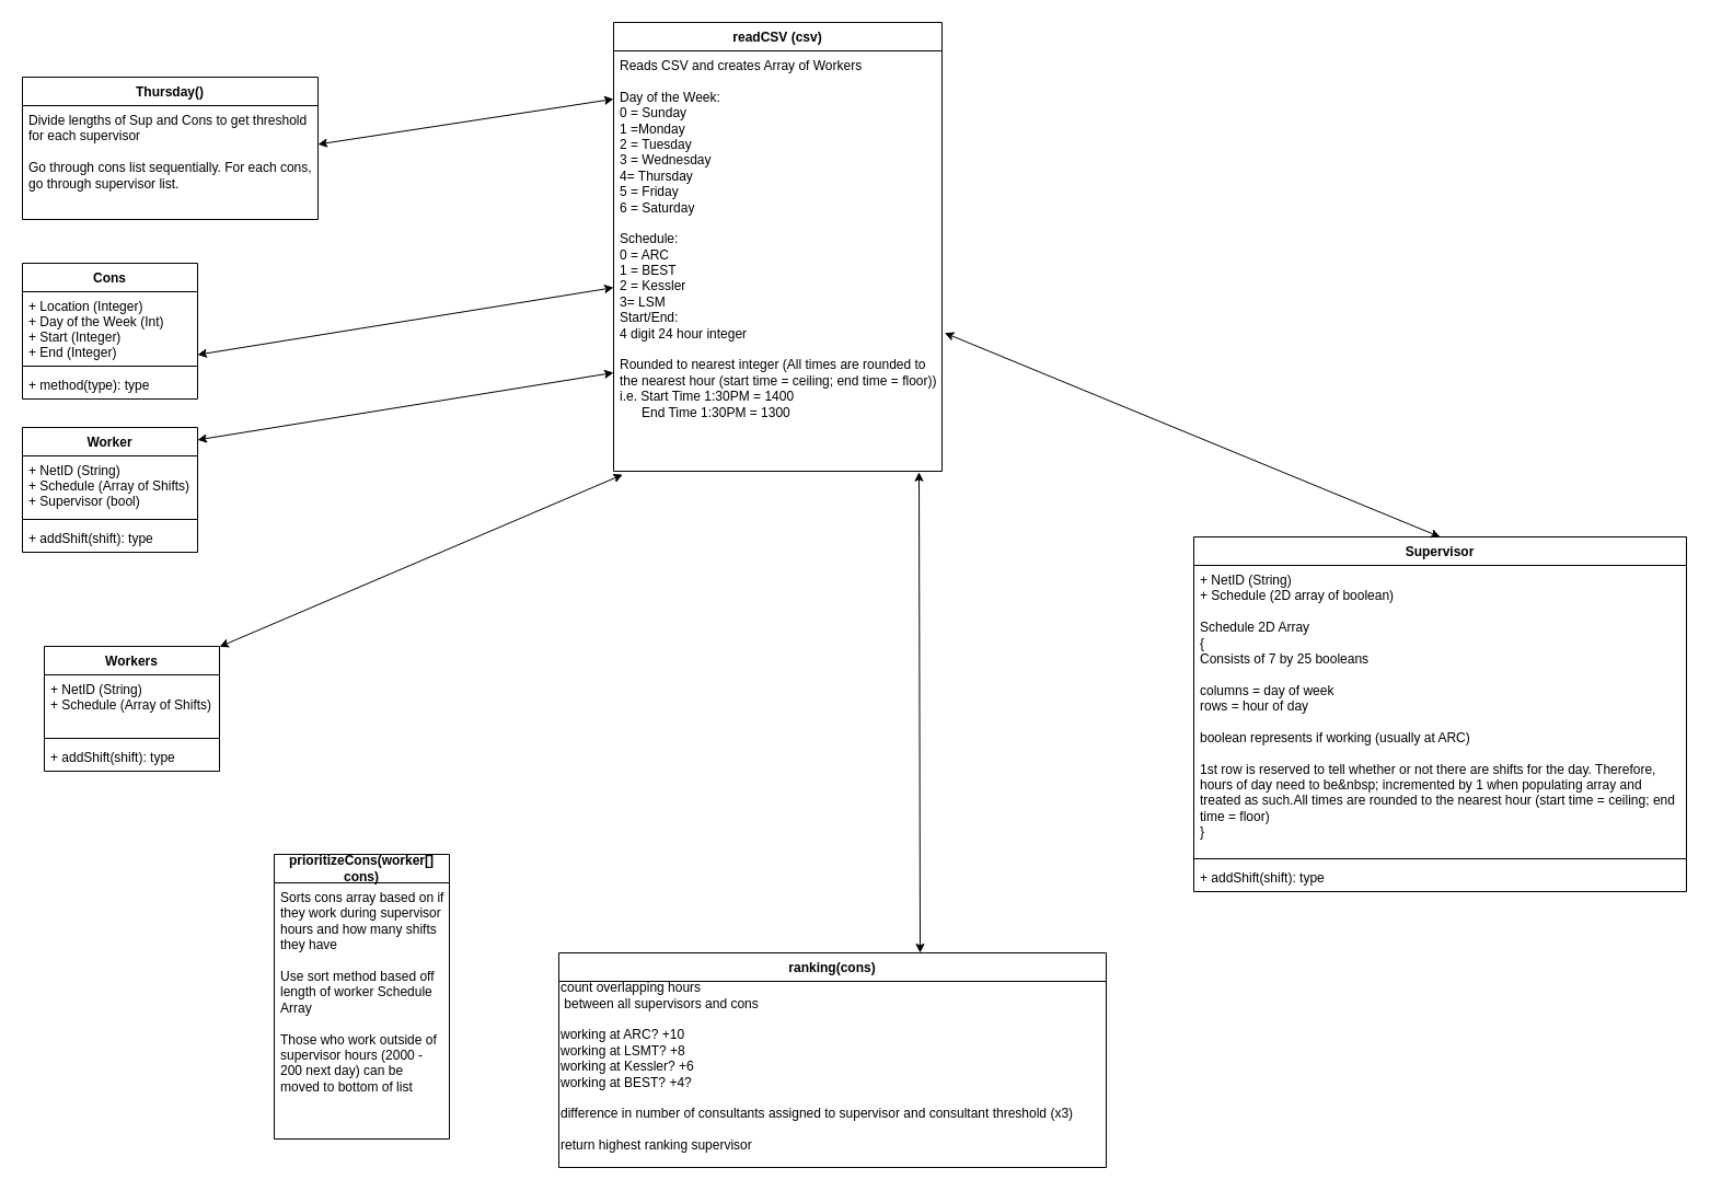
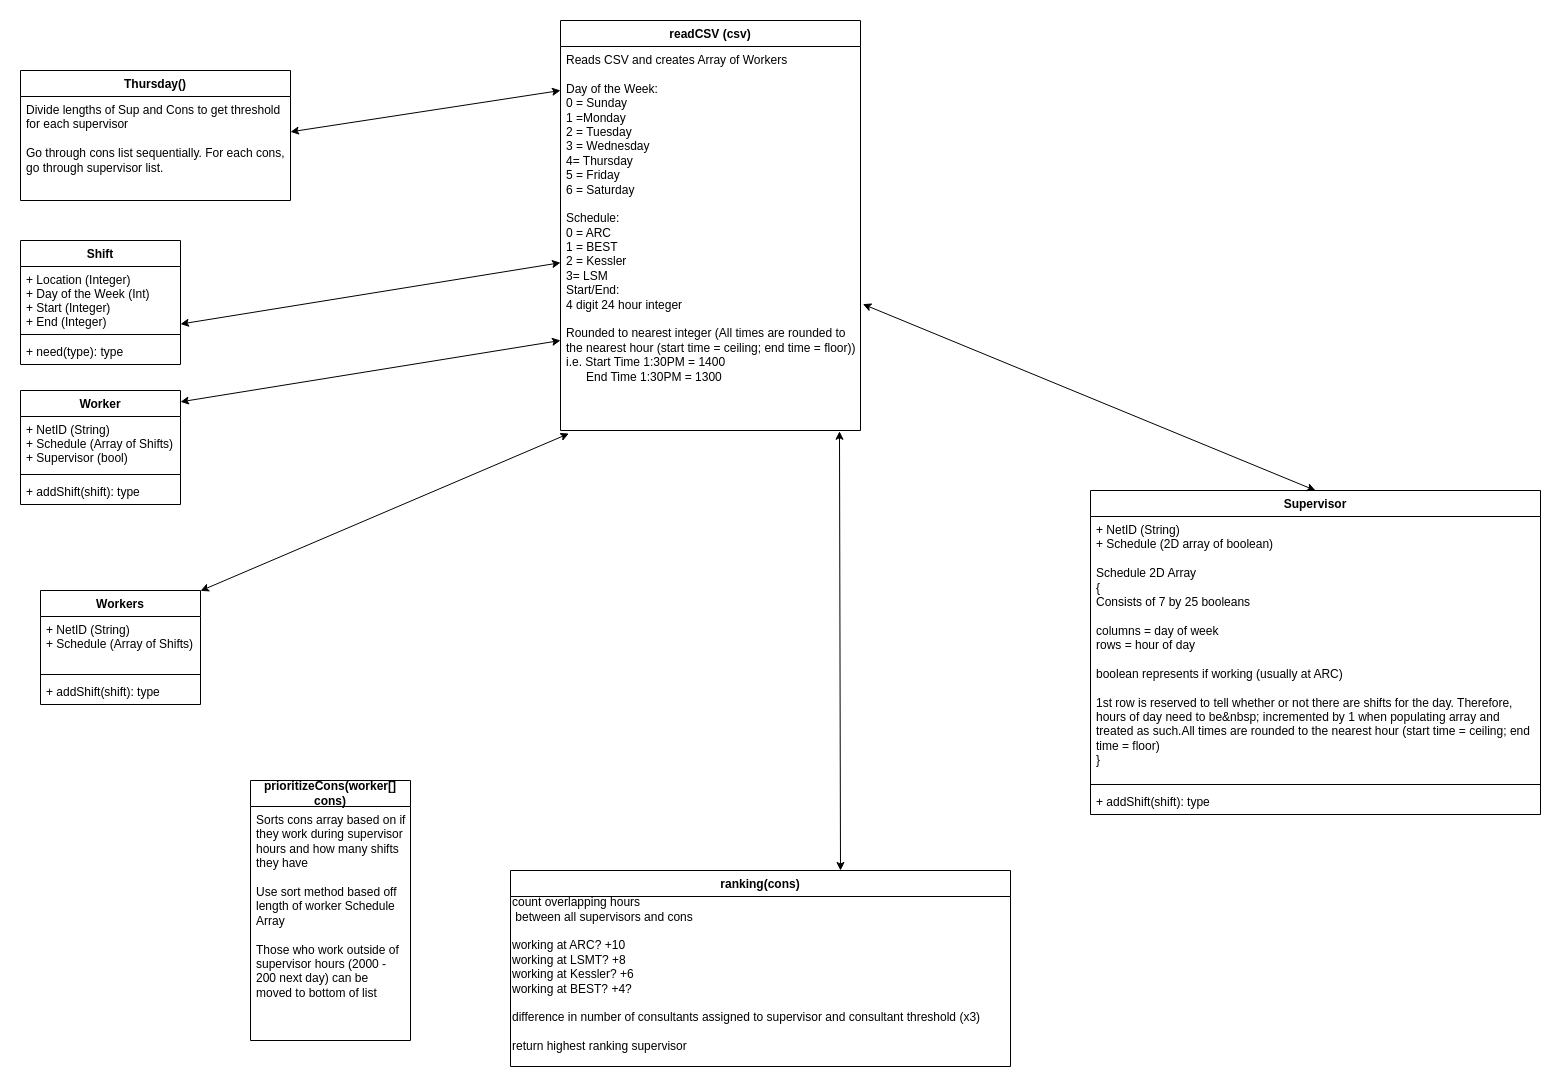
- <mxCell id="8" value="Cons" style="swimlane;fontStyle=1;align=center;verticalAlign=top;childLayout=stackLayout;horizontal=1;startSize=26;horizontalStack=0;resizeParent=1;resizeParentMax=0;resizeLast=0;collapsible=1;marginBottom=0;" parent="1" vertex="1"><mxGeometry x="20" y="240" width="160" height="124" as="geometry" /></mxCell>
+ <mxCell id="8" value="Shift" style="swimlane;fontStyle=1;align=center;verticalAlign=top;childLayout=stackLayout;horizontal=1;startSize=26;horizontalStack=0;resizeParent=1;resizeParentMax=0;resizeLast=0;collapsible=1;marginBottom=0;" parent="1" vertex="1"><mxGeometry x="20" y="240" width="160" height="124" as="geometry" /></mxCell>
- <mxCell id="11" value="+ method(type): type" style="text;strokeColor=none;fillColor=none;align=left;verticalAlign=top;spacingLeft=4;spacingRight=4;overflow=hidden;rotatable=0;points=[[0,0.5],[1,0.5]];portConstraint=eastwest;" parent="8" vertex="1"><mxGeometry y="98" width="160" height="26" as="geometry" /></mxCell>
+ <mxCell id="11" value="+ need(type): type" style="text;strokeColor=none;fillColor=none;align=left;verticalAlign=top;spacingLeft=4;spacingRight=4;overflow=hidden;rotatable=0;points=[[0,0.5],[1,0.5]];portConstraint=eastwest;" parent="8" vertex="1"><mxGeometry y="98" width="160" height="26" as="geometry" /></mxCell>
